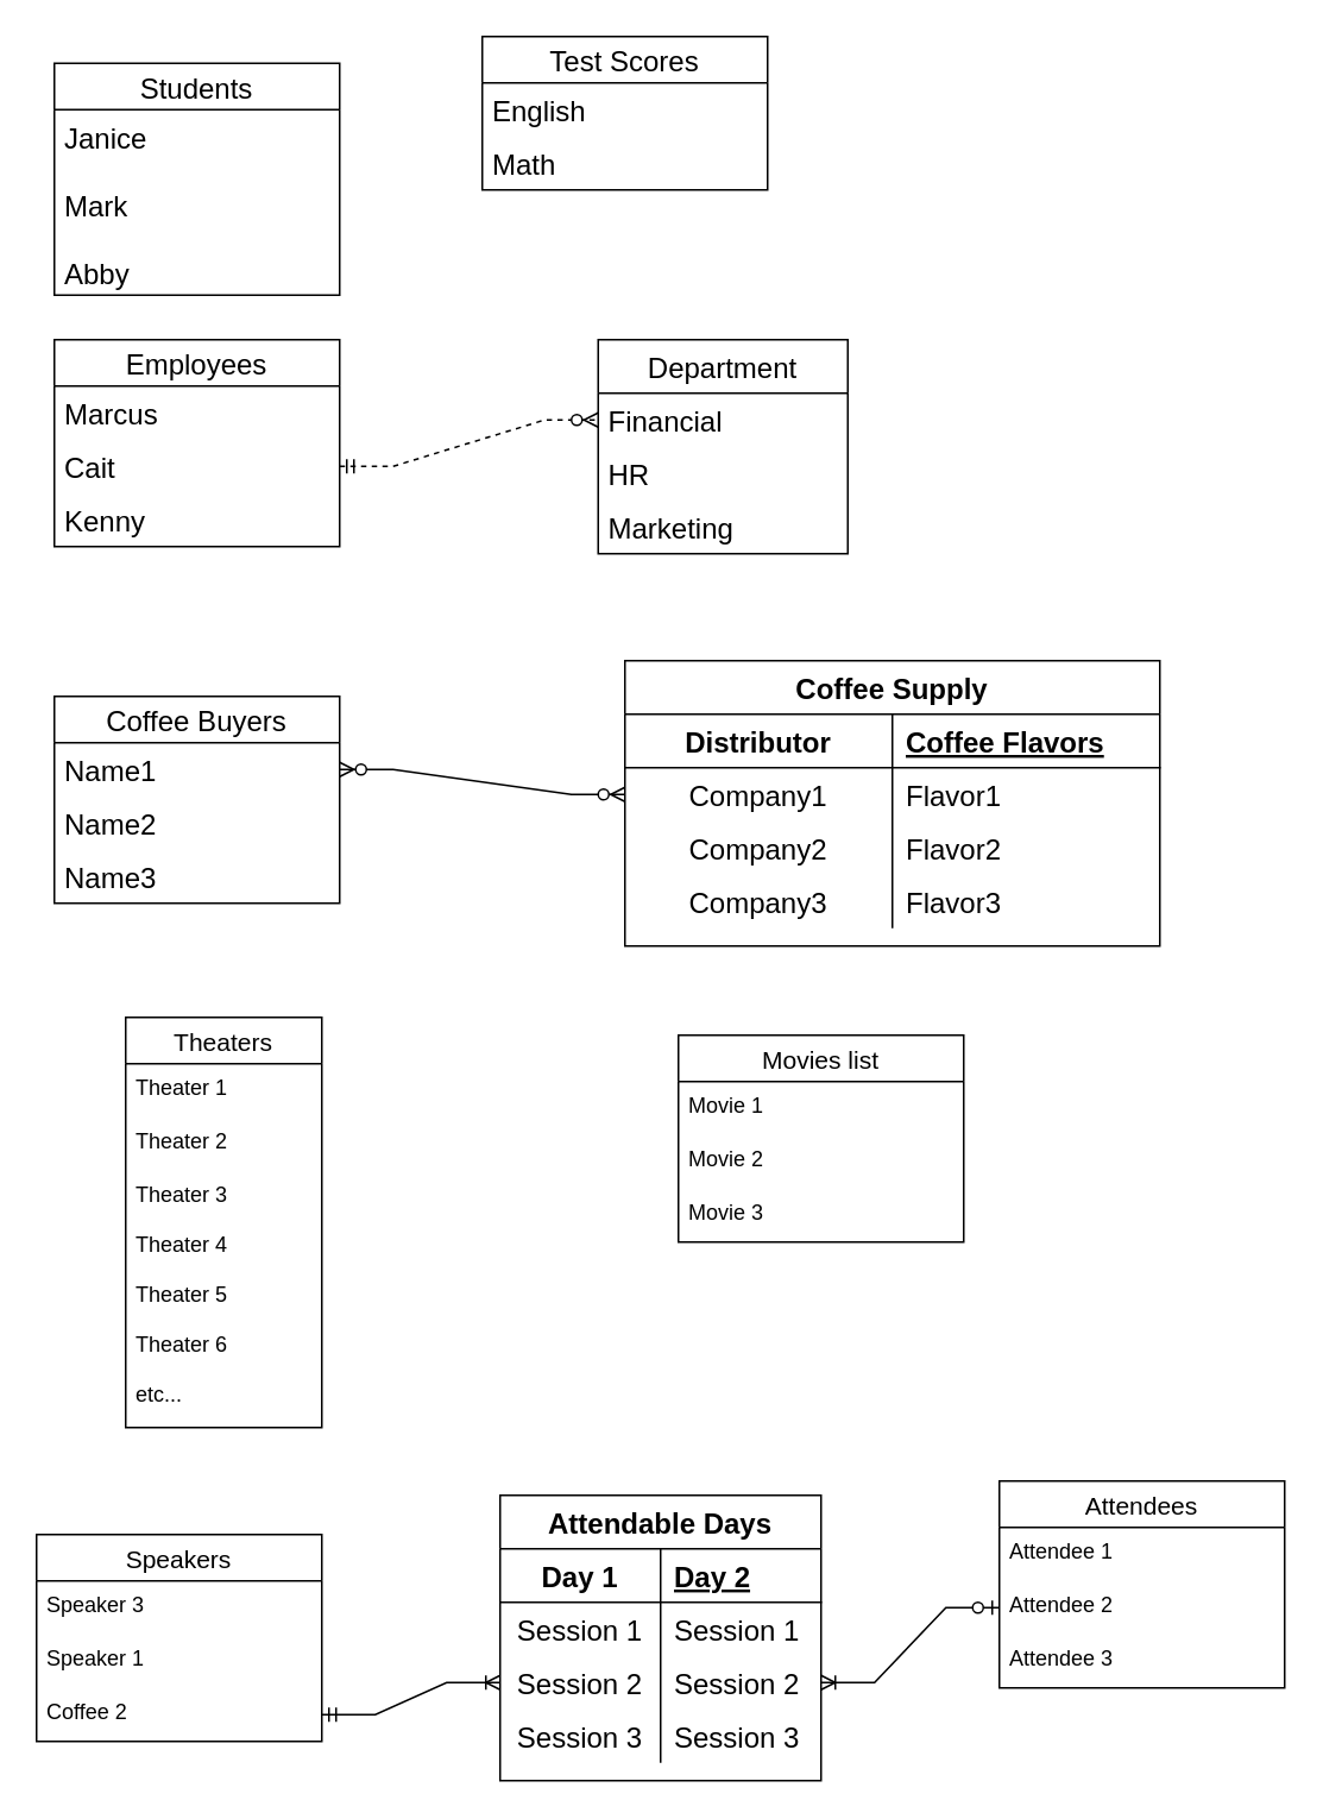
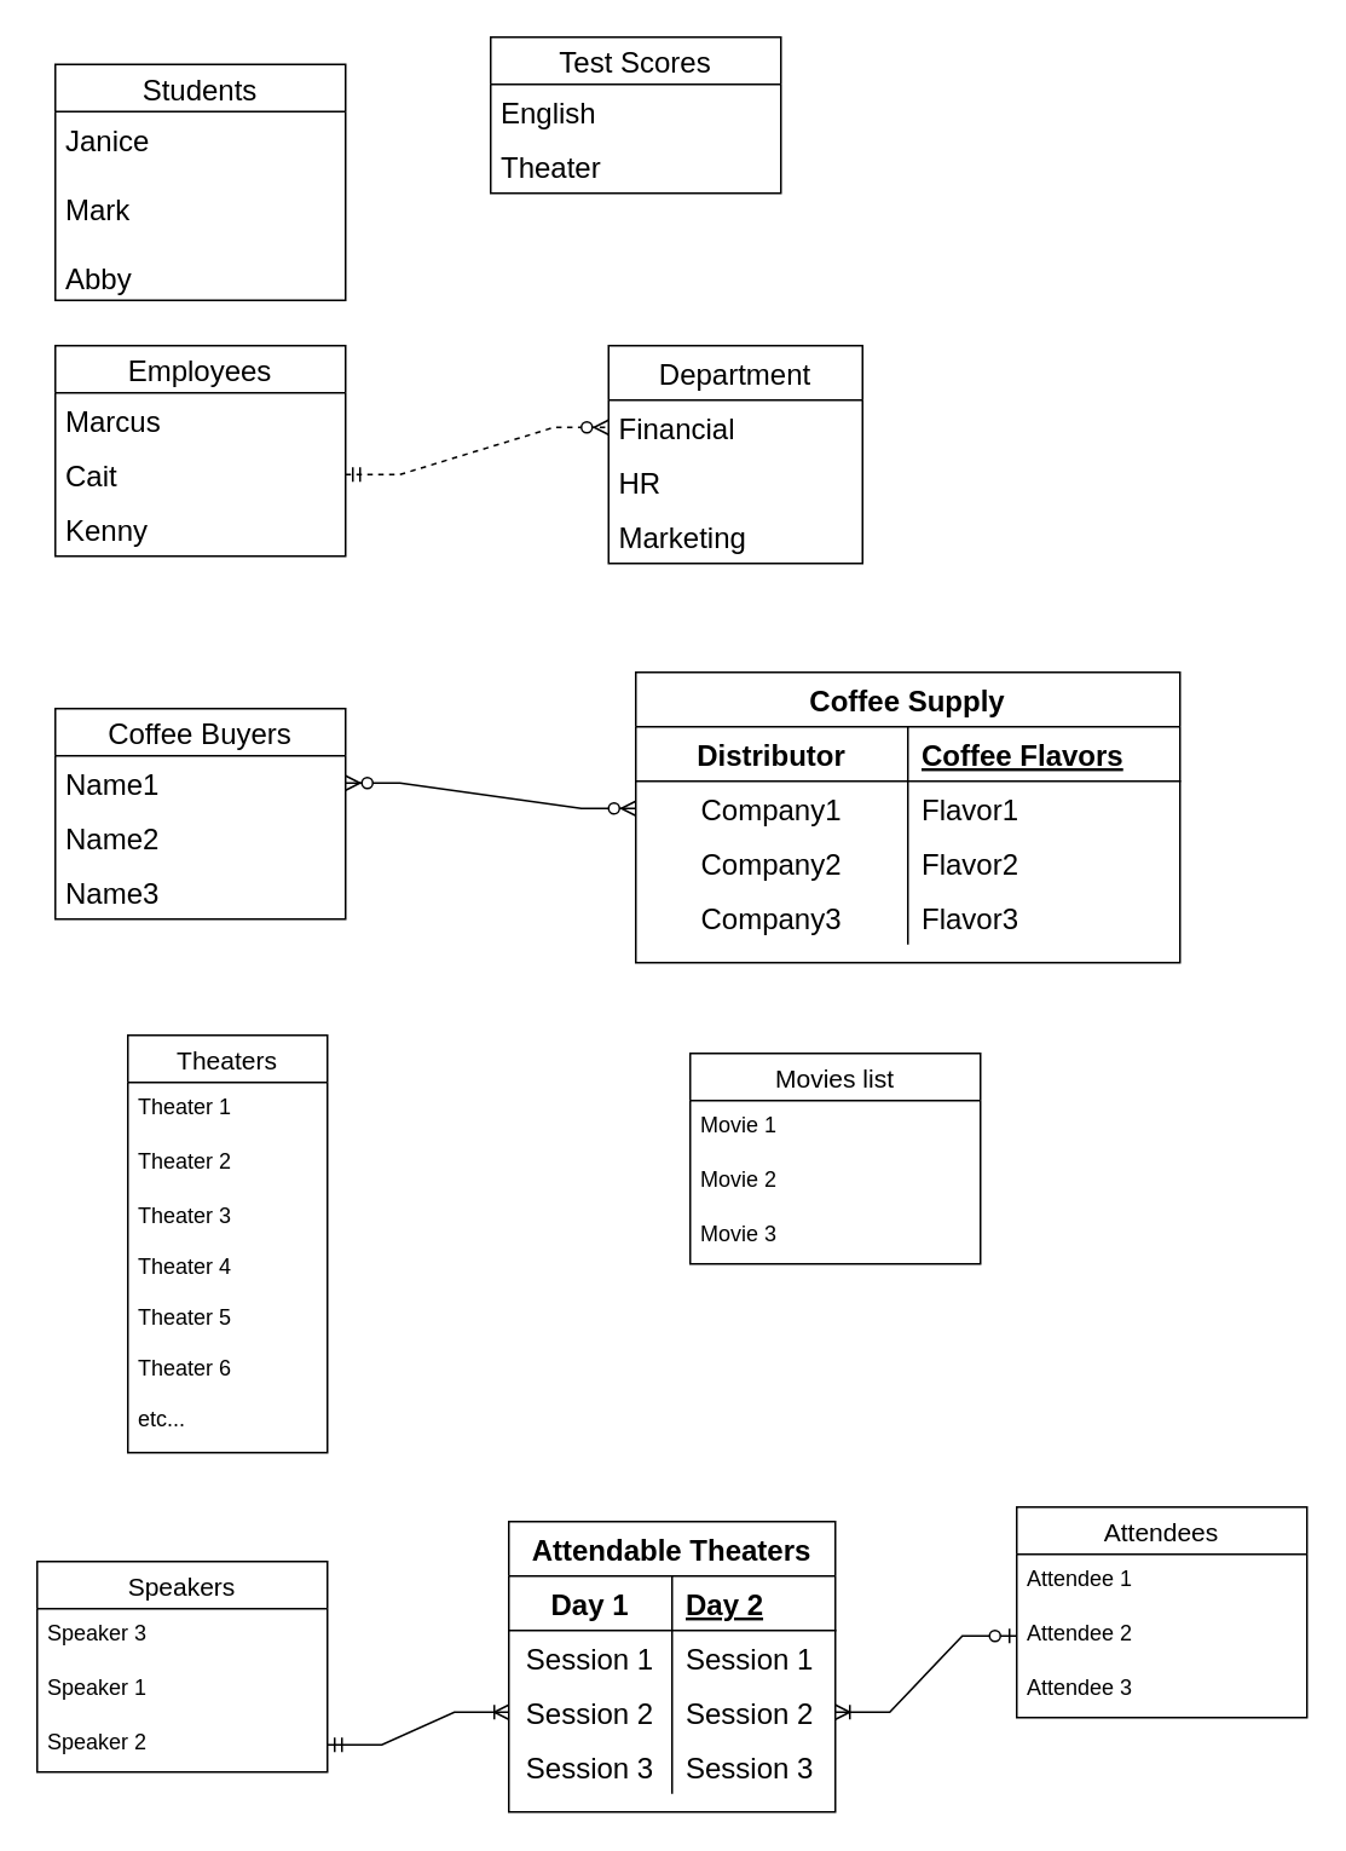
- <mxCell id="14" value="Math" style="text;strokeColor=none;fillColor=none;spacingLeft=4;spacingRight=4;overflow=hidden;rotatable=0;points=[[0,0.5],[1,0.5]];portConstraint=eastwest;fontSize=16;" vertex="1" parent="12"><mxGeometry y="56" width="160" height="30" as="geometry" /></mxCell>
+ <mxCell id="14" value="Theater" style="text;strokeColor=none;fillColor=none;spacingLeft=4;spacingRight=4;overflow=hidden;rotatable=0;points=[[0,0.5],[1,0.5]];portConstraint=eastwest;fontSize=16;" vertex="1" parent="12"><mxGeometry y="56" width="160" height="30" as="geometry" /></mxCell>
- <mxCell id="34" value="Attendable Days" style="shape=table;startSize=30;container=1;collapsible=1;childLayout=tableLayout;fixedRows=1;rowLines=0;fontStyle=1;align=center;resizeLast=1;fontSize=16;" vertex="1" parent="1"><mxGeometry x="280" y="838" width="180" height="160" as="geometry" /></mxCell>
+ <mxCell id="34" value="Attendable Theaters" style="shape=table;startSize=30;container=1;collapsible=1;childLayout=tableLayout;fixedRows=1;rowLines=0;fontStyle=1;align=center;resizeLast=1;fontSize=16;" vertex="1" parent="1"><mxGeometry x="280" y="838" width="180" height="160" as="geometry" /></mxCell>
- <mxCell id="50" value="Coffee 2" style="text;strokeColor=none;fillColor=none;spacingLeft=4;spacingRight=4;overflow=hidden;rotatable=0;points=[[0,0.5],[1,0.5]];portConstraint=eastwest;fontSize=12;" vertex="1" parent="47"><mxGeometry y="86" width="160" height="30" as="geometry" /></mxCell>
+ <mxCell id="50" value="Speaker 2" style="text;strokeColor=none;fillColor=none;spacingLeft=4;spacingRight=4;overflow=hidden;rotatable=0;points=[[0,0.5],[1,0.5]];portConstraint=eastwest;fontSize=12;" vertex="1" parent="47"><mxGeometry y="86" width="160" height="30" as="geometry" /></mxCell>
